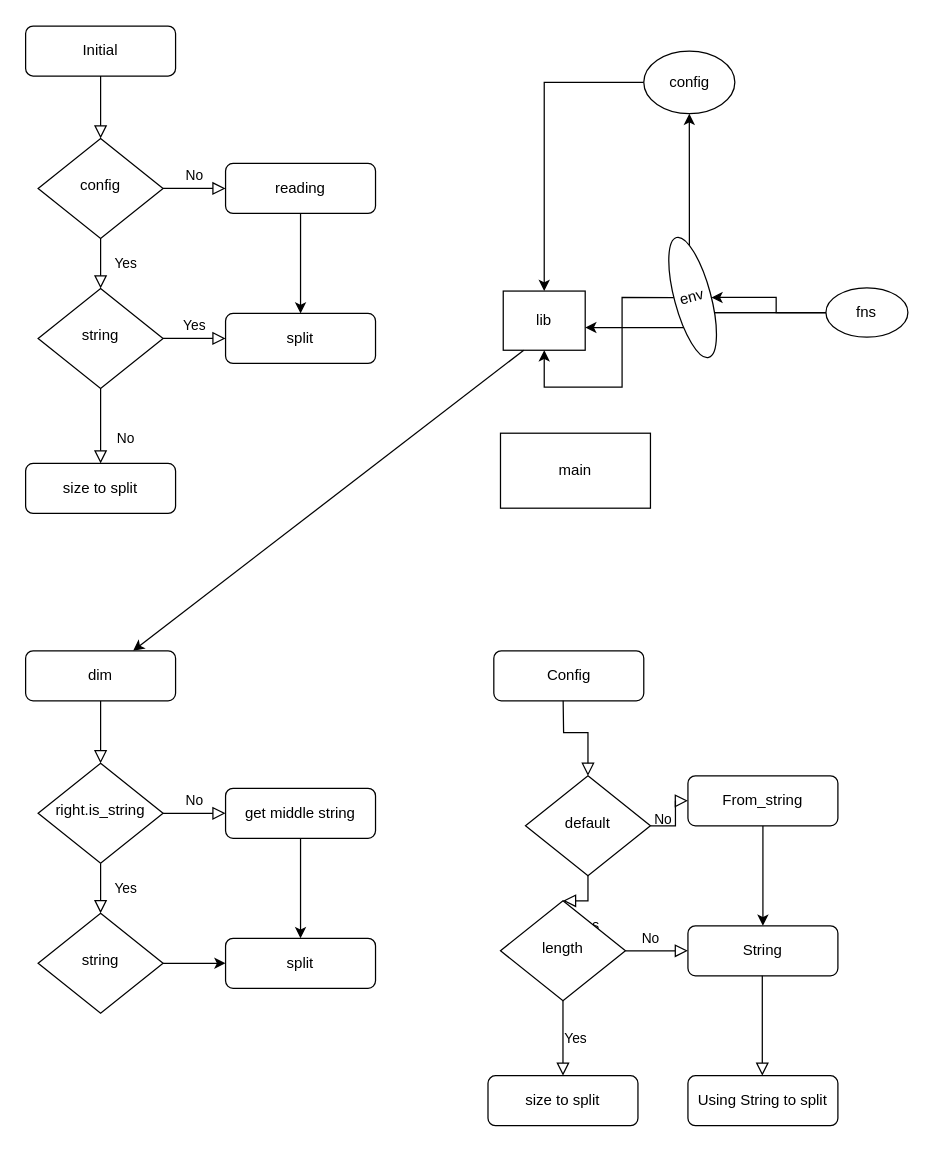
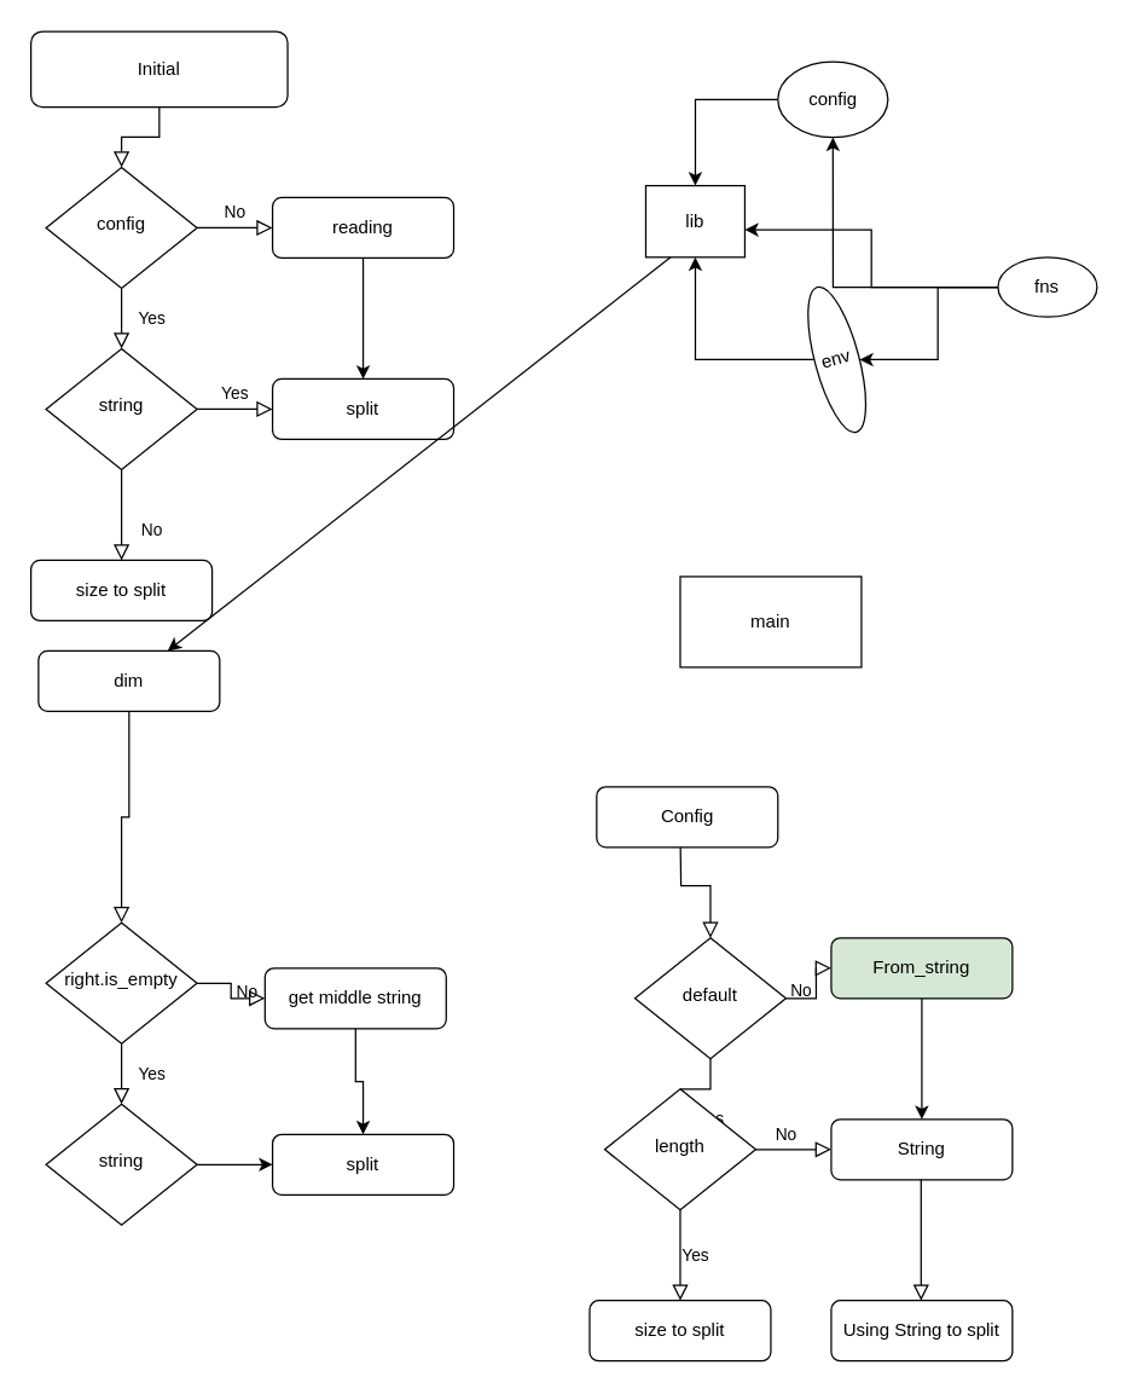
- <mxCell id="3" value="Initial" style="rounded=1;whiteSpace=wrap;html=1;fontSize=12;glass=0;strokeWidth=1;shadow=0;" parent="1" vertex="1"><mxGeometry x="20" y="20" width="120" height="40" as="geometry" /></mxCell>
+ <mxCell id="3" value="Initial" style="rounded=1;whiteSpace=wrap;html=1;fontSize=12;glass=0;strokeWidth=1;shadow=0;" parent="1" vertex="1"><mxGeometry x="20" y="20" width="170" height="50" as="geometry" /></mxCell>
- <mxCell id="17" value="fns" style="ellipse;whiteSpace=wrap;html=1;" parent="1" vertex="1"><mxGeometry x="660.42" y="229.452" width="65.593" height="39.569" as="geometry" /></mxCell>
+ <mxCell id="17" value="fns" style="ellipse;whiteSpace=wrap;html=1;" parent="1" vertex="1"><mxGeometry x="660.42" y="169.452" width="65.593" height="39.569" as="geometry" /></mxCell>
- <mxCell id="15" value="lib" style="rounded=0;whiteSpace=wrap;html=1;" parent="1" vertex="1"><mxGeometry x="402.2" y="232.095" width="65.593" height="47.358" as="geometry" /></mxCell>
+ <mxCell id="15" value="lib" style="rounded=0;whiteSpace=wrap;html=1;" parent="1" vertex="1"><mxGeometry x="427.2" y="122.095" width="65.593" height="47.358" as="geometry" /></mxCell>
- <mxCell id="14" value="main" style="rounded=0;whiteSpace=wrap;html=1;" parent="1" vertex="1"><mxGeometry x="400" y="345.84" width="120" height="60" as="geometry" /></mxCell>
+ <mxCell id="14" value="main" style="rounded=0;whiteSpace=wrap;html=1;" parent="1" vertex="1"><mxGeometry x="450" y="380.84" width="120" height="60" as="geometry" /></mxCell>
- <mxCell id="26" value="dim" style="rounded=1;whiteSpace=wrap;html=1;fontSize=12;glass=0;strokeWidth=1;shadow=0;" vertex="1" parent="1"><mxGeometry x="20" y="520" width="120" height="40" as="geometry" /></mxCell>
+ <mxCell id="26" value="dim" style="rounded=1;whiteSpace=wrap;html=1;fontSize=12;glass=0;strokeWidth=1;shadow=0;" vertex="1" parent="1"><mxGeometry x="25" y="430" width="120" height="40" as="geometry" /></mxCell>
- <mxCell id="40" value="From_string" style="rounded=1;whiteSpace=wrap;html=1;fontSize=12;glass=0;strokeWidth=1;shadow=0;" vertex="1" parent="1"><mxGeometry x="550" y="620" width="120" height="40" as="geometry" /></mxCell>
+ <mxCell id="40" value="From_string" style="rounded=1;whiteSpace=wrap;html=1;fontSize=12;glass=0;strokeWidth=1;shadow=0;fillColor=#d5e8d4;" vertex="1" parent="1"><mxGeometry x="550" y="620" width="120" height="40" as="geometry" /></mxCell>
- <mxCell id="29" value="right.is_string" style="rhombus;whiteSpace=wrap;html=1;shadow=0;fontFamily=Helvetica;fontSize=12;align=center;strokeWidth=1;spacing=6;spacingTop=-4;" vertex="1" parent="1"><mxGeometry x="30" y="610" width="100" height="80" as="geometry" /></mxCell>
+ <mxCell id="29" value="right.is_empty" style="rhombus;whiteSpace=wrap;html=1;shadow=0;fontFamily=Helvetica;fontSize=12;align=center;strokeWidth=1;spacing=6;spacingTop=-4;" vertex="1" parent="1"><mxGeometry x="30" y="610" width="100" height="80" as="geometry" /></mxCell>
- <mxCell id="31" value="get middle string" style="rounded=1;whiteSpace=wrap;html=1;fontSize=12;glass=0;strokeWidth=1;shadow=0;" vertex="1" parent="1"><mxGeometry x="180" y="630" width="120" height="40" as="geometry" /></mxCell>
+ <mxCell id="31" value="get middle string" style="rounded=1;whiteSpace=wrap;html=1;fontSize=12;glass=0;strokeWidth=1;shadow=0;" vertex="1" parent="1"><mxGeometry x="175" y="640" width="120" height="40" as="geometry" /></mxCell>
- <mxCell id="36" value="Yes" style="rounded=0;html=1;jettySize=auto;orthogonalLoop=1;fontSize=11;endArrow=block;endFill=0;endSize=8;strokeWidth=1;shadow=0;labelBackgroundColor=none;edgeStyle=orthogonalEdgeStyle;" edge="1" source="38" target="43" parent="1"><mxGeometry y="20" relative="1" as="geometry"><mxPoint as="offset" /></mxGeometry></mxCell>
+ <mxCell id="36" value="Yes" style="rounded=0;html=1;jettySize=auto;orthogonalLoop=1;fontSize=11;endArrow=none;endFill=0;endSize=8;strokeWidth=1;shadow=0;labelBackgroundColor=none;edgeStyle=orthogonalEdgeStyle;" edge="1" source="38" target="43" parent="1"><mxGeometry y="20" relative="1" as="geometry"><mxPoint as="offset" /></mxGeometry></mxCell>
